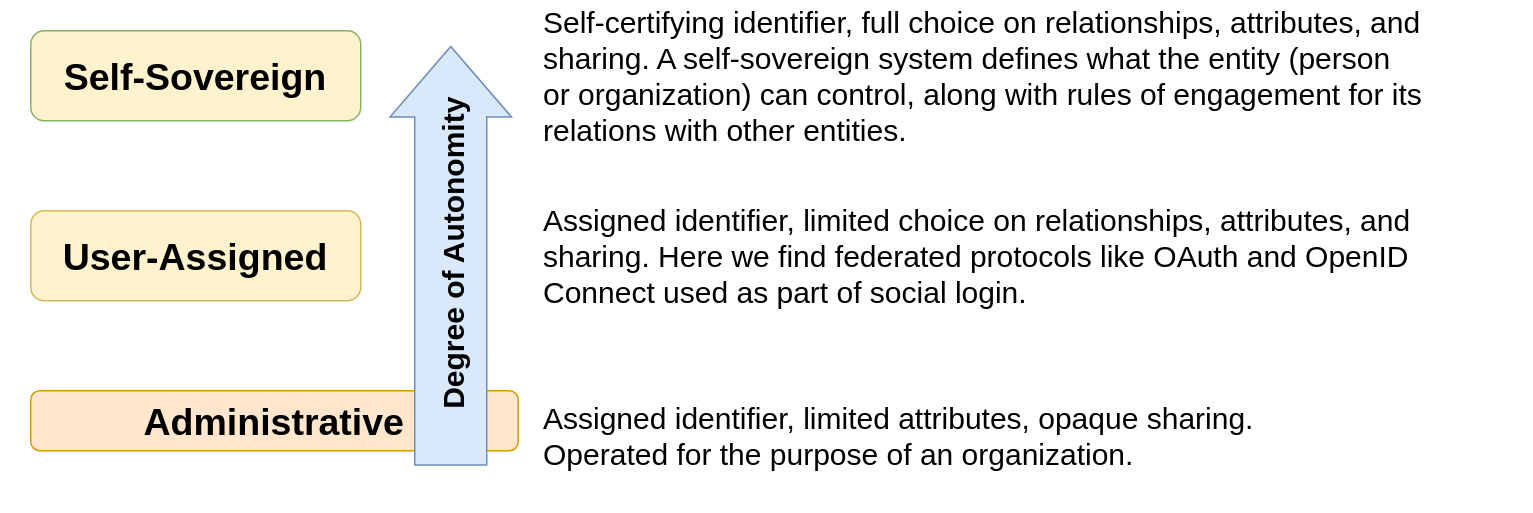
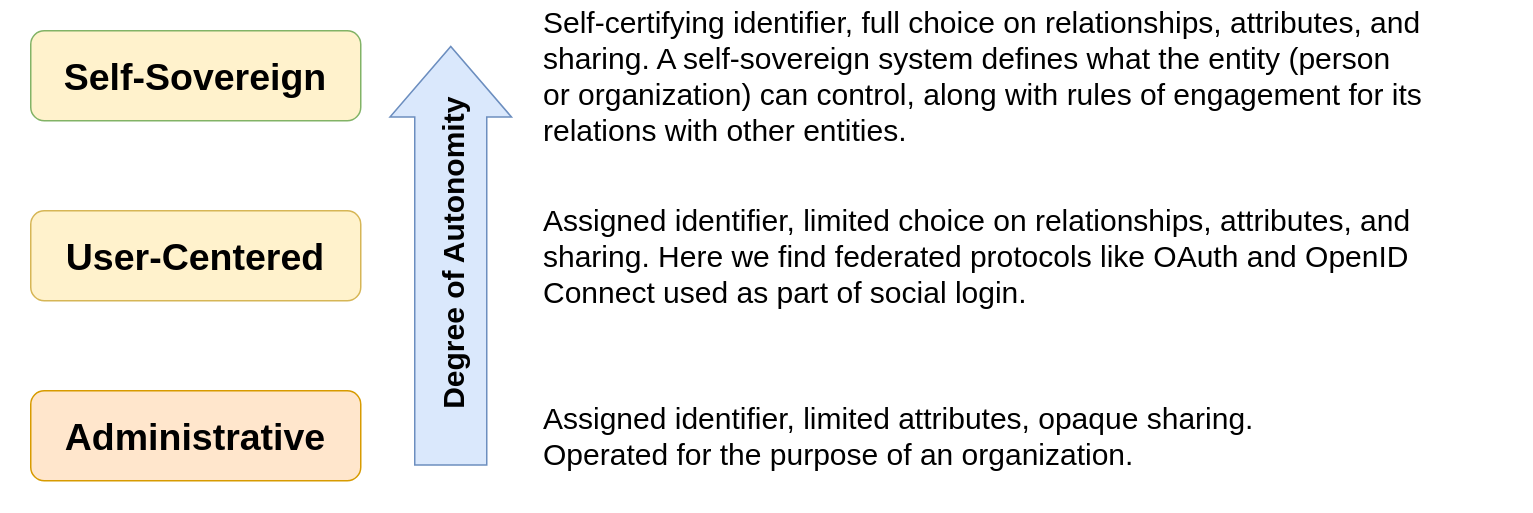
- <mxCell id="3" value="&lt;font style=&quot;font-size: 25px;&quot;&gt;&lt;b&gt;User-Assigned&lt;/b&gt;&lt;/font&gt;" style="rounded=1;whiteSpace=wrap;html=1;fillColor=#fff2cc;strokeColor=#d6b656;" vertex="1" parent="1"><mxGeometry x="20" y="140" width="220" height="60" as="geometry" /></mxCell>
+ <mxCell id="3" value="&lt;font style=&quot;font-size: 25px;&quot;&gt;&lt;b&gt;User-Centered&lt;/b&gt;&lt;/font&gt;" style="rounded=1;whiteSpace=wrap;html=1;fillColor=#fff2cc;strokeColor=#d6b656;" vertex="1" parent="1"><mxGeometry x="20" y="140" width="220" height="60" as="geometry" /></mxCell>
- <mxCell id="4" value="&lt;font style=&quot;font-size: 25px;&quot;&gt;&lt;b&gt;Administrative&lt;/b&gt;&lt;/font&gt;" style="rounded=1;whiteSpace=wrap;html=1;fillColor=#ffe6cc;strokeColor=#d79b00;" vertex="1" parent="1"><mxGeometry x="20" y="260" width="325" height="40" as="geometry" /></mxCell>
+ <mxCell id="4" value="&lt;font style=&quot;font-size: 25px;&quot;&gt;&lt;b&gt;Administrative&lt;/b&gt;&lt;/font&gt;" style="rounded=1;whiteSpace=wrap;html=1;fillColor=#ffe6cc;strokeColor=#d79b00;" vertex="1" parent="1"><mxGeometry x="20" y="260" width="220" height="60" as="geometry" /></mxCell>
